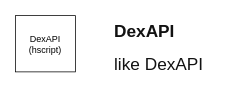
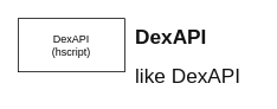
- <mxCell id="2" value="DexAPI&lt;div&gt;(hscript)&lt;/div&gt;" style="rounded=0;whiteSpace=wrap;html=1;" vertex="1" parent="1"><mxGeometry x="20" y="20" width="80" height="75" as="geometry" /></mxCell>
+ <mxCell id="2" value="DexAPI&lt;div&gt;(hscript)&lt;/div&gt;" style="rounded=0;whiteSpace=wrap;html=1;" vertex="1" parent="1"><mxGeometry x="20" y="20" width="120" height="60" as="geometry" /></mxCell>
